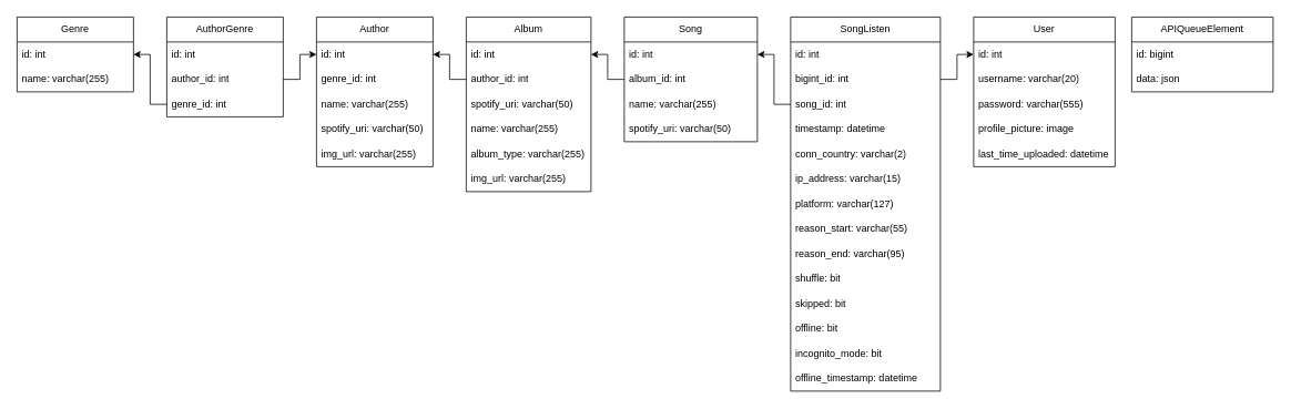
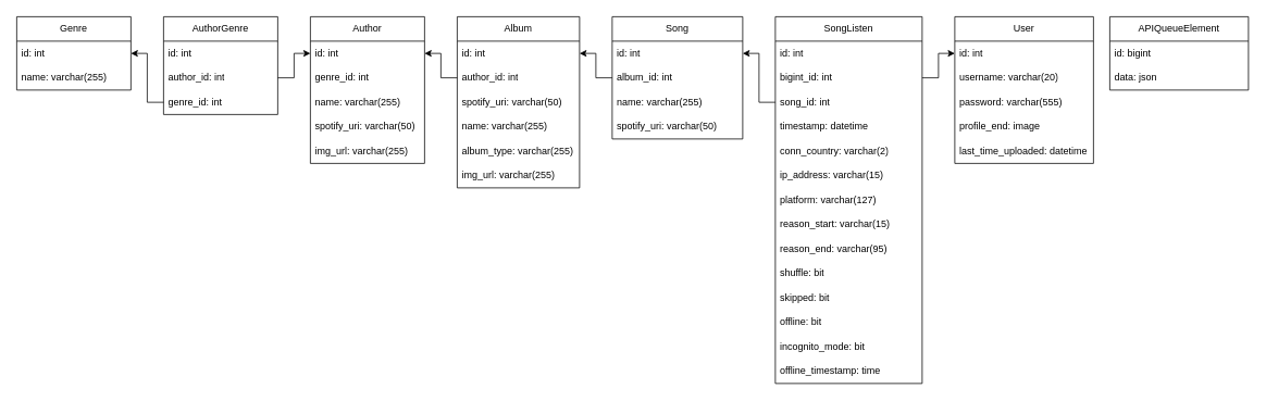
- <mxCell id="6" value="profile_picture: image" style="text;strokeColor=none;fillColor=none;align=left;verticalAlign=middle;spacingLeft=4;spacingRight=4;overflow=hidden;points=[[0,0.5],[1,0.5]];portConstraint=eastwest;rotatable=0;whiteSpace=wrap;html=1;" vertex="1" parent="2"><mxGeometry y="120" width="170" height="30" as="geometry" /></mxCell>
+ <mxCell id="6" value="profile_end: image" style="text;strokeColor=none;fillColor=none;align=left;verticalAlign=middle;spacingLeft=4;spacingRight=4;overflow=hidden;points=[[0,0.5],[1,0.5]];portConstraint=eastwest;rotatable=0;whiteSpace=wrap;html=1;" vertex="1" parent="2"><mxGeometry y="120" width="170" height="30" as="geometry" /></mxCell>
- <mxCell id="16" value="reason_start: varchar(55)" style="text;strokeColor=none;fillColor=none;align=left;verticalAlign=middle;spacingLeft=4;spacingRight=4;overflow=hidden;points=[[0,0.5],[1,0.5]];portConstraint=eastwest;rotatable=0;whiteSpace=wrap;html=1;" parent="8" vertex="1"><mxGeometry y="240" width="180" height="30" as="geometry" /></mxCell>
+ <mxCell id="16" value="reason_start: varchar(15)" style="text;strokeColor=none;fillColor=none;align=left;verticalAlign=middle;spacingLeft=4;spacingRight=4;overflow=hidden;points=[[0,0.5],[1,0.5]];portConstraint=eastwest;rotatable=0;whiteSpace=wrap;html=1;" parent="8" vertex="1"><mxGeometry y="240" width="180" height="30" as="geometry" /></mxCell>
- <mxCell id="22" value="offline_timestamp: datetime" style="text;strokeColor=none;fillColor=none;align=left;verticalAlign=middle;spacingLeft=4;spacingRight=4;overflow=hidden;points=[[0,0.5],[1,0.5]];portConstraint=eastwest;rotatable=0;whiteSpace=wrap;html=1;" parent="8" vertex="1"><mxGeometry y="420" width="180" height="30" as="geometry" /></mxCell>
+ <mxCell id="22" value="offline_timestamp: time" style="text;strokeColor=none;fillColor=none;align=left;verticalAlign=middle;spacingLeft=4;spacingRight=4;overflow=hidden;points=[[0,0.5],[1,0.5]];portConstraint=eastwest;rotatable=0;whiteSpace=wrap;html=1;" parent="8" vertex="1"><mxGeometry y="420" width="180" height="30" as="geometry" /></mxCell>
